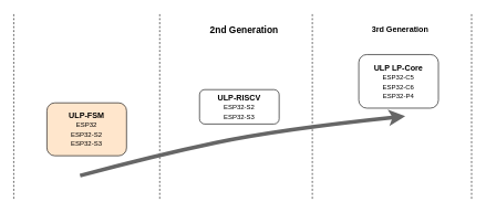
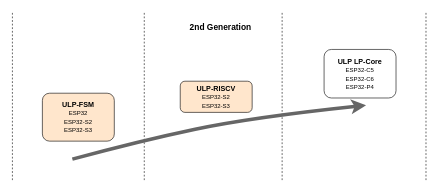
- <mxCell id="10" value="&lt;b&gt;3rd Generation&lt;/b&gt;" style="text;html=1;align=center;verticalAlign=middle;whiteSpace=wrap;rounded=0;fontSize=12;" vertex="1" parent="1"><mxGeometry x="555" y="30" width="95" height="30" as="geometry" /></mxCell>
- <mxCell id="4" value="&lt;b&gt;ULP-RISCV&lt;/b&gt;&lt;br&gt;&lt;font size=&quot;1&quot;&gt;ESP32-S2&lt;br&gt;ESP32-S3&lt;/font&gt;" style="rounded=1;whiteSpace=wrap;html=1;" vertex="1" parent="1"><mxGeometry x="300" y="135" width="120" height="52" as="geometry" /></mxCell>
+ <mxCell id="4" value="&lt;b&gt;ULP-RISCV&lt;/b&gt;&lt;br&gt;&lt;font size=&quot;1&quot;&gt;ESP32-S2&lt;br&gt;ESP32-S3&lt;/font&gt;" style="rounded=1;whiteSpace=wrap;html=1;fillColor=#ffe6cc;" vertex="1" parent="1"><mxGeometry x="300" y="135" width="120" height="52" as="geometry" /></mxCell>
